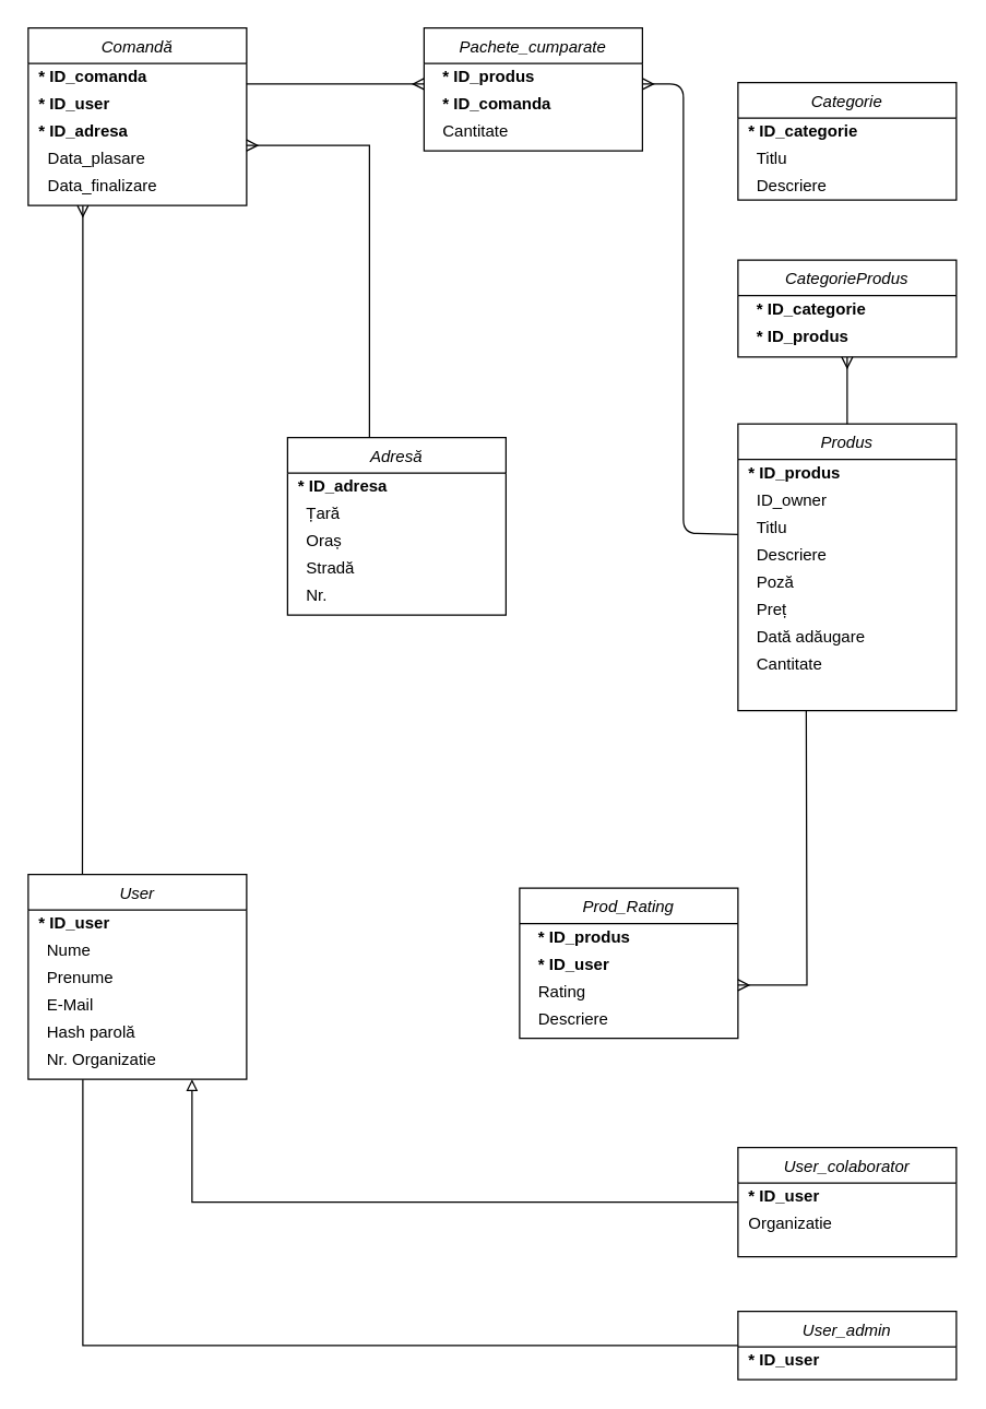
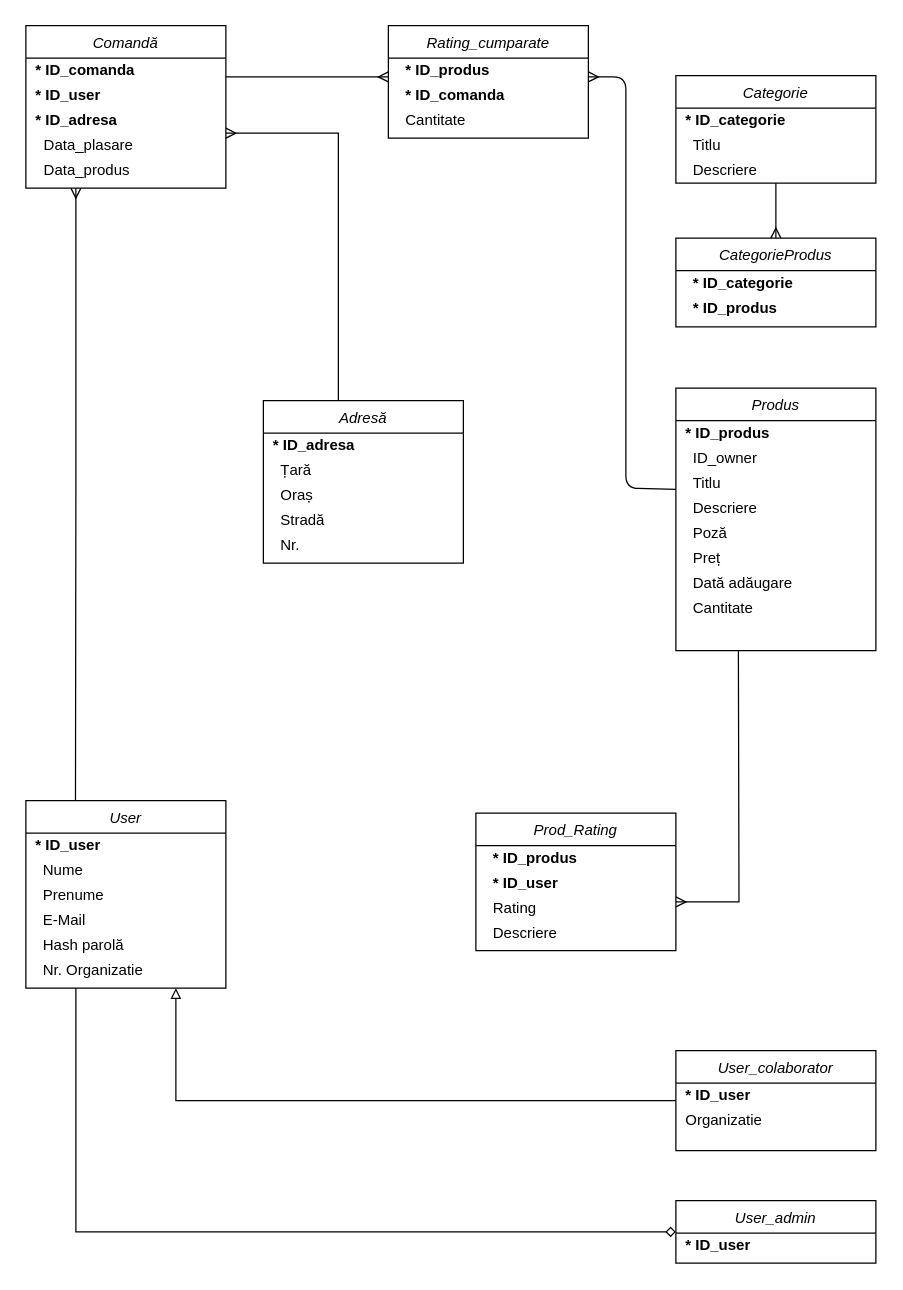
- <mxCell id="41" value="Pachete_cumparate" style="swimlane;fontStyle=2;align=center;verticalAlign=top;childLayout=stackLayout;horizontal=1;startSize=26;horizontalStack=0;resizeParent=1;resizeLast=0;collapsible=1;marginBottom=0;rounded=0;shadow=0;strokeWidth=1;" parent="1" vertex="1"><mxGeometry x="310" y="20" width="160" height="90" as="geometry"><mxRectangle x="230" y="140" width="160" height="26" as="alternateBounds" /></mxGeometry></mxCell>
+ <mxCell id="41" value="Rating_cumparate" style="swimlane;fontStyle=2;align=center;verticalAlign=top;childLayout=stackLayout;horizontal=1;startSize=26;horizontalStack=0;resizeParent=1;resizeLast=0;collapsible=1;marginBottom=0;rounded=0;shadow=0;strokeWidth=1;" parent="1" vertex="1"><mxGeometry x="310" y="20" width="160" height="90" as="geometry"><mxRectangle x="230" y="140" width="160" height="26" as="alternateBounds" /></mxGeometry></mxCell>
- <mxCell id="40" value="&lt;div align=&quot;left&quot;&gt;&amp;nbsp; Data_finalizare&lt;/div&gt;" style="text;html=1;strokeColor=none;fillColor=none;align=left;verticalAlign=middle;whiteSpace=wrap;rounded=0;spacingLeft=6;" vertex="1" parent="35"><mxGeometry y="106" width="160" height="20" as="geometry" /></mxCell>
+ <mxCell id="40" value="&lt;div align=&quot;left&quot;&gt;&amp;nbsp; Data_produs&lt;/div&gt;" style="text;html=1;strokeColor=none;fillColor=none;align=left;verticalAlign=middle;whiteSpace=wrap;rounded=0;spacingLeft=6;" vertex="1" parent="35"><mxGeometry y="106" width="160" height="20" as="geometry" /></mxCell>
+ <mxCell id="28" value="" style="endArrow=ERmany;html=1;exitX=0.5;exitY=1;exitDx=0;exitDy=0;endFill=0;entryX=0.5;entryY=0;entryDx=0;entryDy=0;" parent="1" source="10" target="23" edge="1"><mxGeometry width="50" height="50" relative="1" as="geometry"><mxPoint x="630" y="210" as="sourcePoint" /><mxPoint x="630" y="110" as="targetPoint" /></mxGeometry></mxCell>
- <mxCell id="27" value="" style="endArrow=ERmany;html=1;startArrow=none;startFill=0;entryX=0.5;entryY=1;entryDx=0;entryDy=0;exitX=0.5;exitY=0;exitDx=0;exitDy=0;endFill=0;" parent="1" source="14" target="23" edge="1"><mxGeometry width="50" height="50" relative="1" as="geometry"><mxPoint x="740" y="390" as="sourcePoint" /><mxPoint x="730" y="390" as="targetPoint" /></mxGeometry></mxCell>
- <mxCell id="2" style="edgeStyle=orthogonalEdgeStyle;rounded=0;orthogonalLoop=1;jettySize=auto;html=1;exitX=0.25;exitY=1;exitDx=0;exitDy=0;startArrow=none;startFill=0;endArrow=none;endFill=0;strokeColor=#000000;entryX=0;entryY=0.5;entryDx=0;entryDy=0;" edge="1" parent="1" source="3" target="57"><mxGeometry relative="1" as="geometry"><mxPoint x="179.69" y="980" as="targetPoint" /></mxGeometry></mxCell>
+ <mxCell id="2" style="edgeStyle=orthogonalEdgeStyle;rounded=0;orthogonalLoop=1;jettySize=auto;html=1;exitX=0.25;exitY=1;exitDx=0;exitDy=0;startArrow=none;startFill=0;endArrow=diamond;endFill=0;strokeColor=#000000;entryX=0;entryY=0.5;entryDx=0;entryDy=0;" edge="1" parent="1" source="3" target="57"><mxGeometry relative="1" as="geometry"><mxPoint x="179.69" y="980" as="targetPoint" /></mxGeometry></mxCell>
